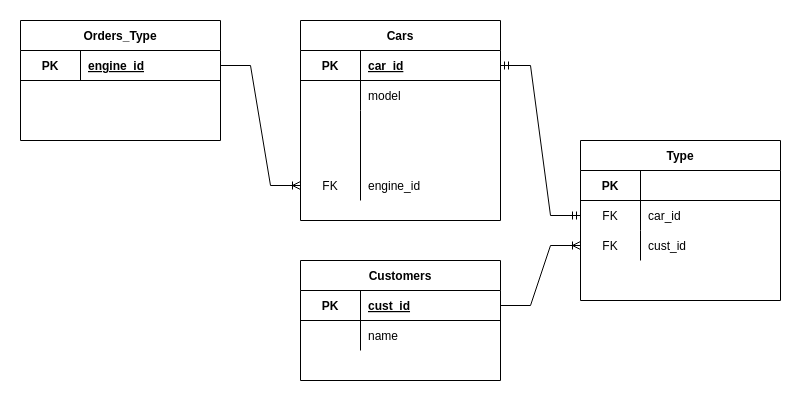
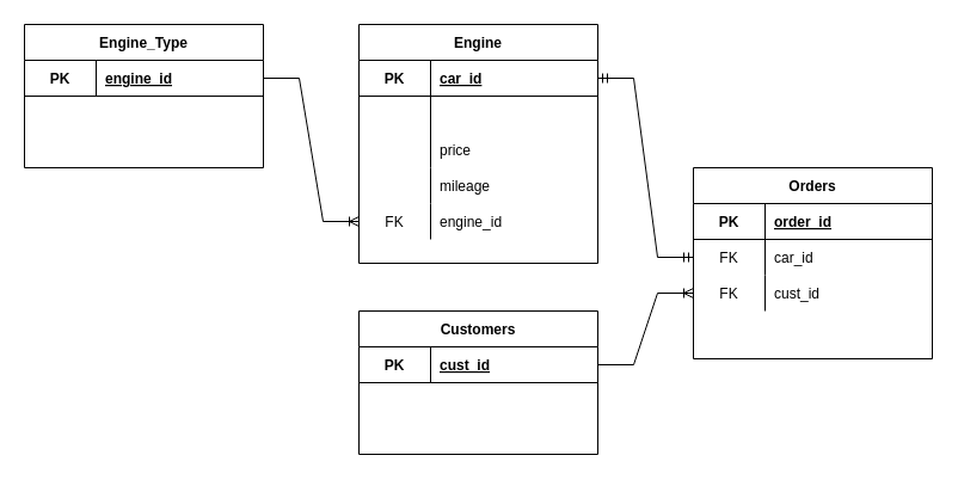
- <mxCell id="39" value="Orders_Type" style="shape=table;startSize=30;container=1;collapsible=1;childLayout=tableLayout;fixedRows=1;rowLines=0;fontStyle=1;align=center;resizeLast=1;" vertex="1" parent="1"><mxGeometry x="20" y="20" width="200" height="120" as="geometry" /></mxCell>
+ <mxCell id="39" value="Engine_Type" style="shape=table;startSize=30;container=1;collapsible=1;childLayout=tableLayout;fixedRows=1;rowLines=0;fontStyle=1;align=center;resizeLast=1;" vertex="1" parent="1"><mxGeometry x="20" y="20" width="200" height="120" as="geometry" /></mxCell>
- <mxCell id="2" value="Cars" style="shape=table;startSize=30;container=1;collapsible=1;childLayout=tableLayout;fixedRows=1;rowLines=0;fontStyle=1;align=center;resizeLast=1;" vertex="1" parent="1"><mxGeometry x="300" y="20" width="200" height="200" as="geometry" /></mxCell>
+ <mxCell id="2" value="Engine" style="shape=table;startSize=30;container=1;collapsible=1;childLayout=tableLayout;fixedRows=1;rowLines=0;fontStyle=1;align=center;resizeLast=1;" vertex="1" parent="1"><mxGeometry x="300" y="20" width="200" height="200" as="geometry" /></mxCell>
- <mxCell id="8" value="model" style="shape=partialRectangle;connectable=0;fillColor=none;top=0;left=0;bottom=0;right=0;align=left;spacingLeft=6;overflow=hidden;" vertex="1" parent="6"><mxGeometry x="60" width="140" height="30" as="geometry"><mxRectangle width="140" height="30" as="alternateBounds" /></mxGeometry></mxCell>
+ <mxCell id="11" value="price" style="shape=partialRectangle;connectable=0;fillColor=none;top=0;left=0;bottom=0;right=0;align=left;spacingLeft=6;overflow=hidden;" vertex="1" parent="9"><mxGeometry x="60" width="140" height="30" as="geometry"><mxRectangle width="140" height="30" as="alternateBounds" /></mxGeometry></mxCell>
+ <mxCell id="14" value="mileage" style="shape=partialRectangle;connectable=0;fillColor=none;top=0;left=0;bottom=0;right=0;align=left;spacingLeft=6;overflow=hidden;" vertex="1" parent="12"><mxGeometry x="60" width="140" height="30" as="geometry"><mxRectangle width="140" height="30" as="alternateBounds" /></mxGeometry></mxCell>
- <mxCell id="27" value="Type" style="shape=table;startSize=30;container=1;collapsible=1;childLayout=tableLayout;fixedRows=1;rowLines=0;fontStyle=1;align=center;resizeLast=1;" vertex="1" parent="1"><mxGeometry x="580" y="140" width="200" height="160" as="geometry" /></mxCell>
+ <mxCell id="27" value="Orders" style="shape=table;startSize=30;container=1;collapsible=1;childLayout=tableLayout;fixedRows=1;rowLines=0;fontStyle=1;align=center;resizeLast=1;" vertex="1" parent="1"><mxGeometry x="580" y="140" width="200" height="160" as="geometry" /></mxCell>
+ <mxCell id="30" value="order_id" style="shape=partialRectangle;connectable=0;fillColor=none;top=0;left=0;bottom=0;right=0;align=left;spacingLeft=6;fontStyle=5;overflow=hidden;" vertex="1" parent="28"><mxGeometry x="60" width="140" height="30" as="geometry"><mxRectangle width="140" height="30" as="alternateBounds" /></mxGeometry></mxCell>
- <mxCell id="24" value="name" style="shape=partialRectangle;connectable=0;fillColor=none;top=0;left=0;bottom=0;right=0;align=left;spacingLeft=6;overflow=hidden;" vertex="1" parent="22"><mxGeometry x="60" width="140" height="30" as="geometry"><mxRectangle width="140" height="30" as="alternateBounds" /></mxGeometry></mxCell>
